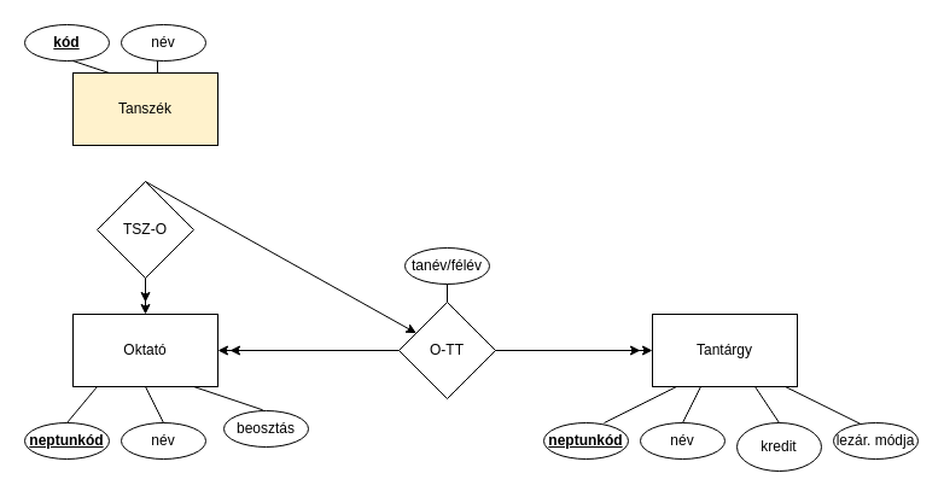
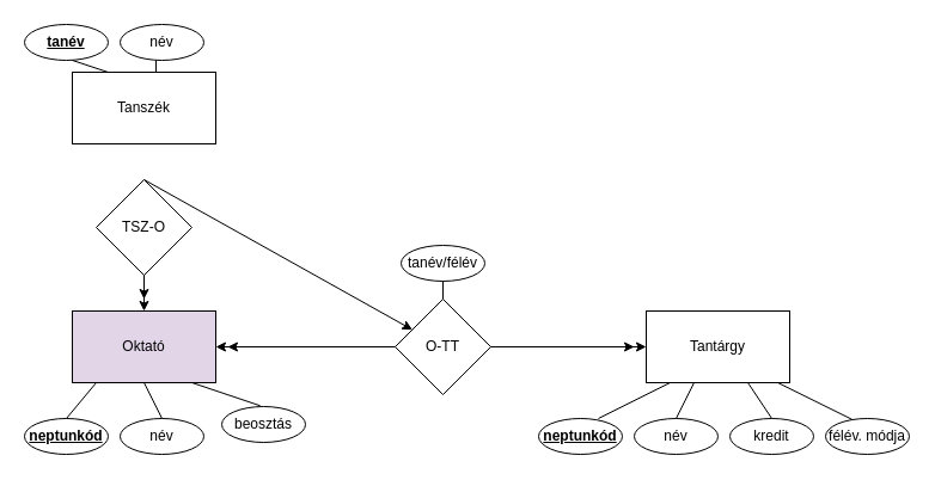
- <mxCell id="14" value="&lt;b&gt;&lt;u&gt;kód&lt;/u&gt;&lt;/b&gt;" style="ellipse;whiteSpace=wrap;html=1;" vertex="1" parent="1"><mxGeometry y="20" width="70" height="30" as="geometry" x="20" /></mxCell>
+ <mxCell id="14" value="&lt;b&gt;&lt;u&gt;tanév&lt;/u&gt;&lt;/b&gt;" style="ellipse;whiteSpace=wrap;html=1;" vertex="1" parent="1"><mxGeometry y="20" width="70" height="30" as="geometry" x="20" /></mxCell>
- <mxCell id="2" value="Tanszék" style="rounded=0;whiteSpace=wrap;html=1;fillColor=#fff2cc;" vertex="1" parent="1"><mxGeometry x="60" y="60" width="120" height="60" as="geometry" /></mxCell>
+ <mxCell id="2" value="Tanszék" style="rounded=0;whiteSpace=wrap;html=1;" vertex="1" parent="1"><mxGeometry x="60" y="60" width="120" height="60" as="geometry" /></mxCell>
- <mxCell id="3" value="Oktató" style="rounded=0;whiteSpace=wrap;html=1;" vertex="1" parent="1"><mxGeometry x="60" y="260" width="120" height="60" as="geometry" /></mxCell>
+ <mxCell id="3" value="Oktató" style="rounded=0;whiteSpace=wrap;html=1;fillColor=#e1d5e7;" vertex="1" parent="1"><mxGeometry x="60" y="260" width="120" height="60" as="geometry" /></mxCell>
- <mxCell id="20" value="lezár. módja" style="ellipse;whiteSpace=wrap;html=1;" vertex="1" parent="1"><mxGeometry x="690" y="350" width="70" height="30" as="geometry" /></mxCell>
+ <mxCell id="20" value="félév. módja" style="ellipse;whiteSpace=wrap;html=1;" vertex="1" parent="1"><mxGeometry x="690" y="350" width="70" height="30" as="geometry" /></mxCell>
- <mxCell id="21" value="kredit" style="ellipse;whiteSpace=wrap;html=1;" vertex="1" parent="1"><mxGeometry x="610" y="350" width="70" height="40" as="geometry" /></mxCell>
+ <mxCell id="21" value="kredit" style="ellipse;whiteSpace=wrap;html=1;" vertex="1" parent="1"><mxGeometry x="610" y="350" width="70" height="30" as="geometry" /></mxCell>
